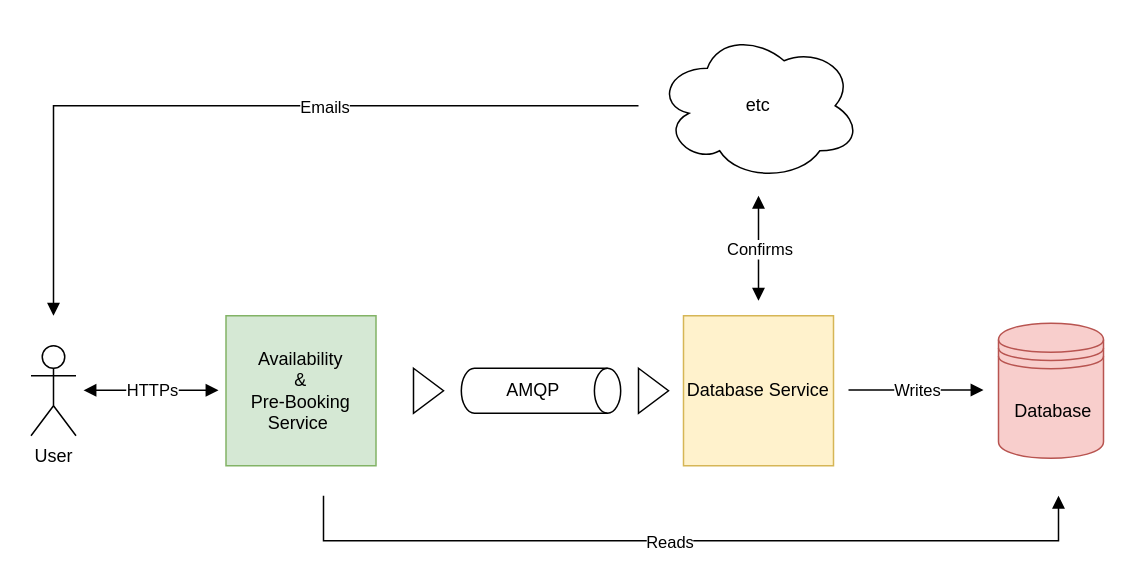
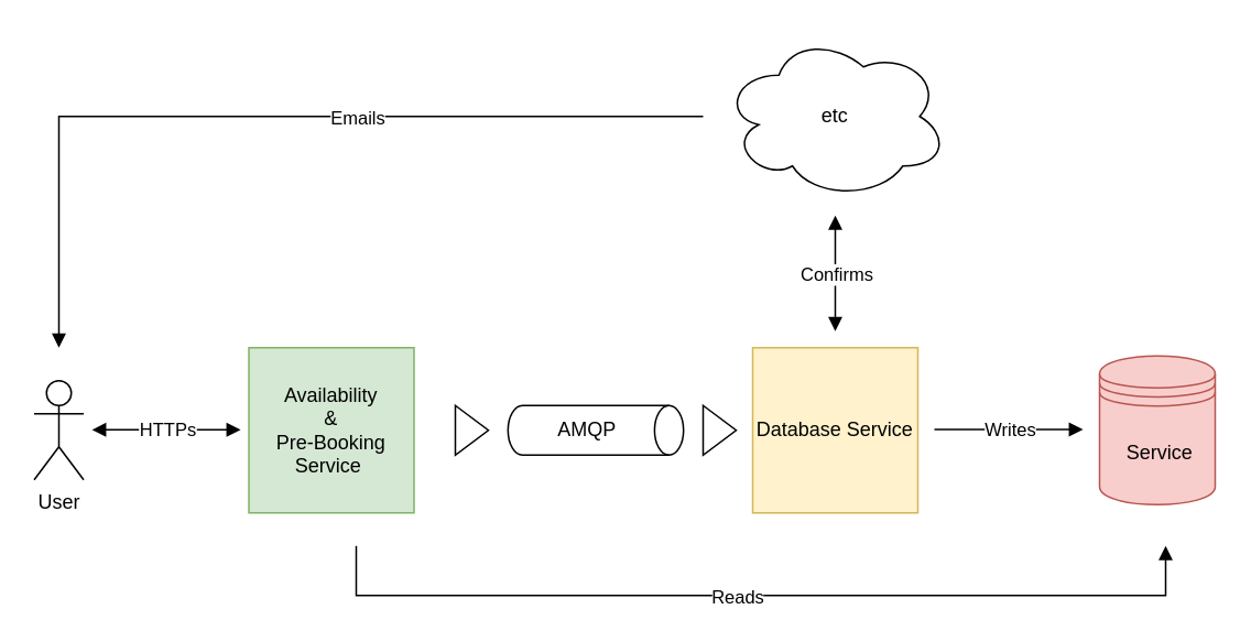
- <mxCell id="5" value="&amp;nbsp;Database" style="shape=datastore;whiteSpace=wrap;html=1;fillColor=#f8cecc;strokeColor=#b85450;" vertex="1" parent="1"><mxGeometry x="665" y="215" width="70" height="90" as="geometry" /></mxCell>
+ <mxCell id="5" value="&amp;nbsp;Service" style="shape=datastore;whiteSpace=wrap;html=1;fillColor=#f8cecc;strokeColor=#b85450;" vertex="1" parent="1"><mxGeometry x="665" y="215" width="70" height="90" as="geometry" /></mxCell>
